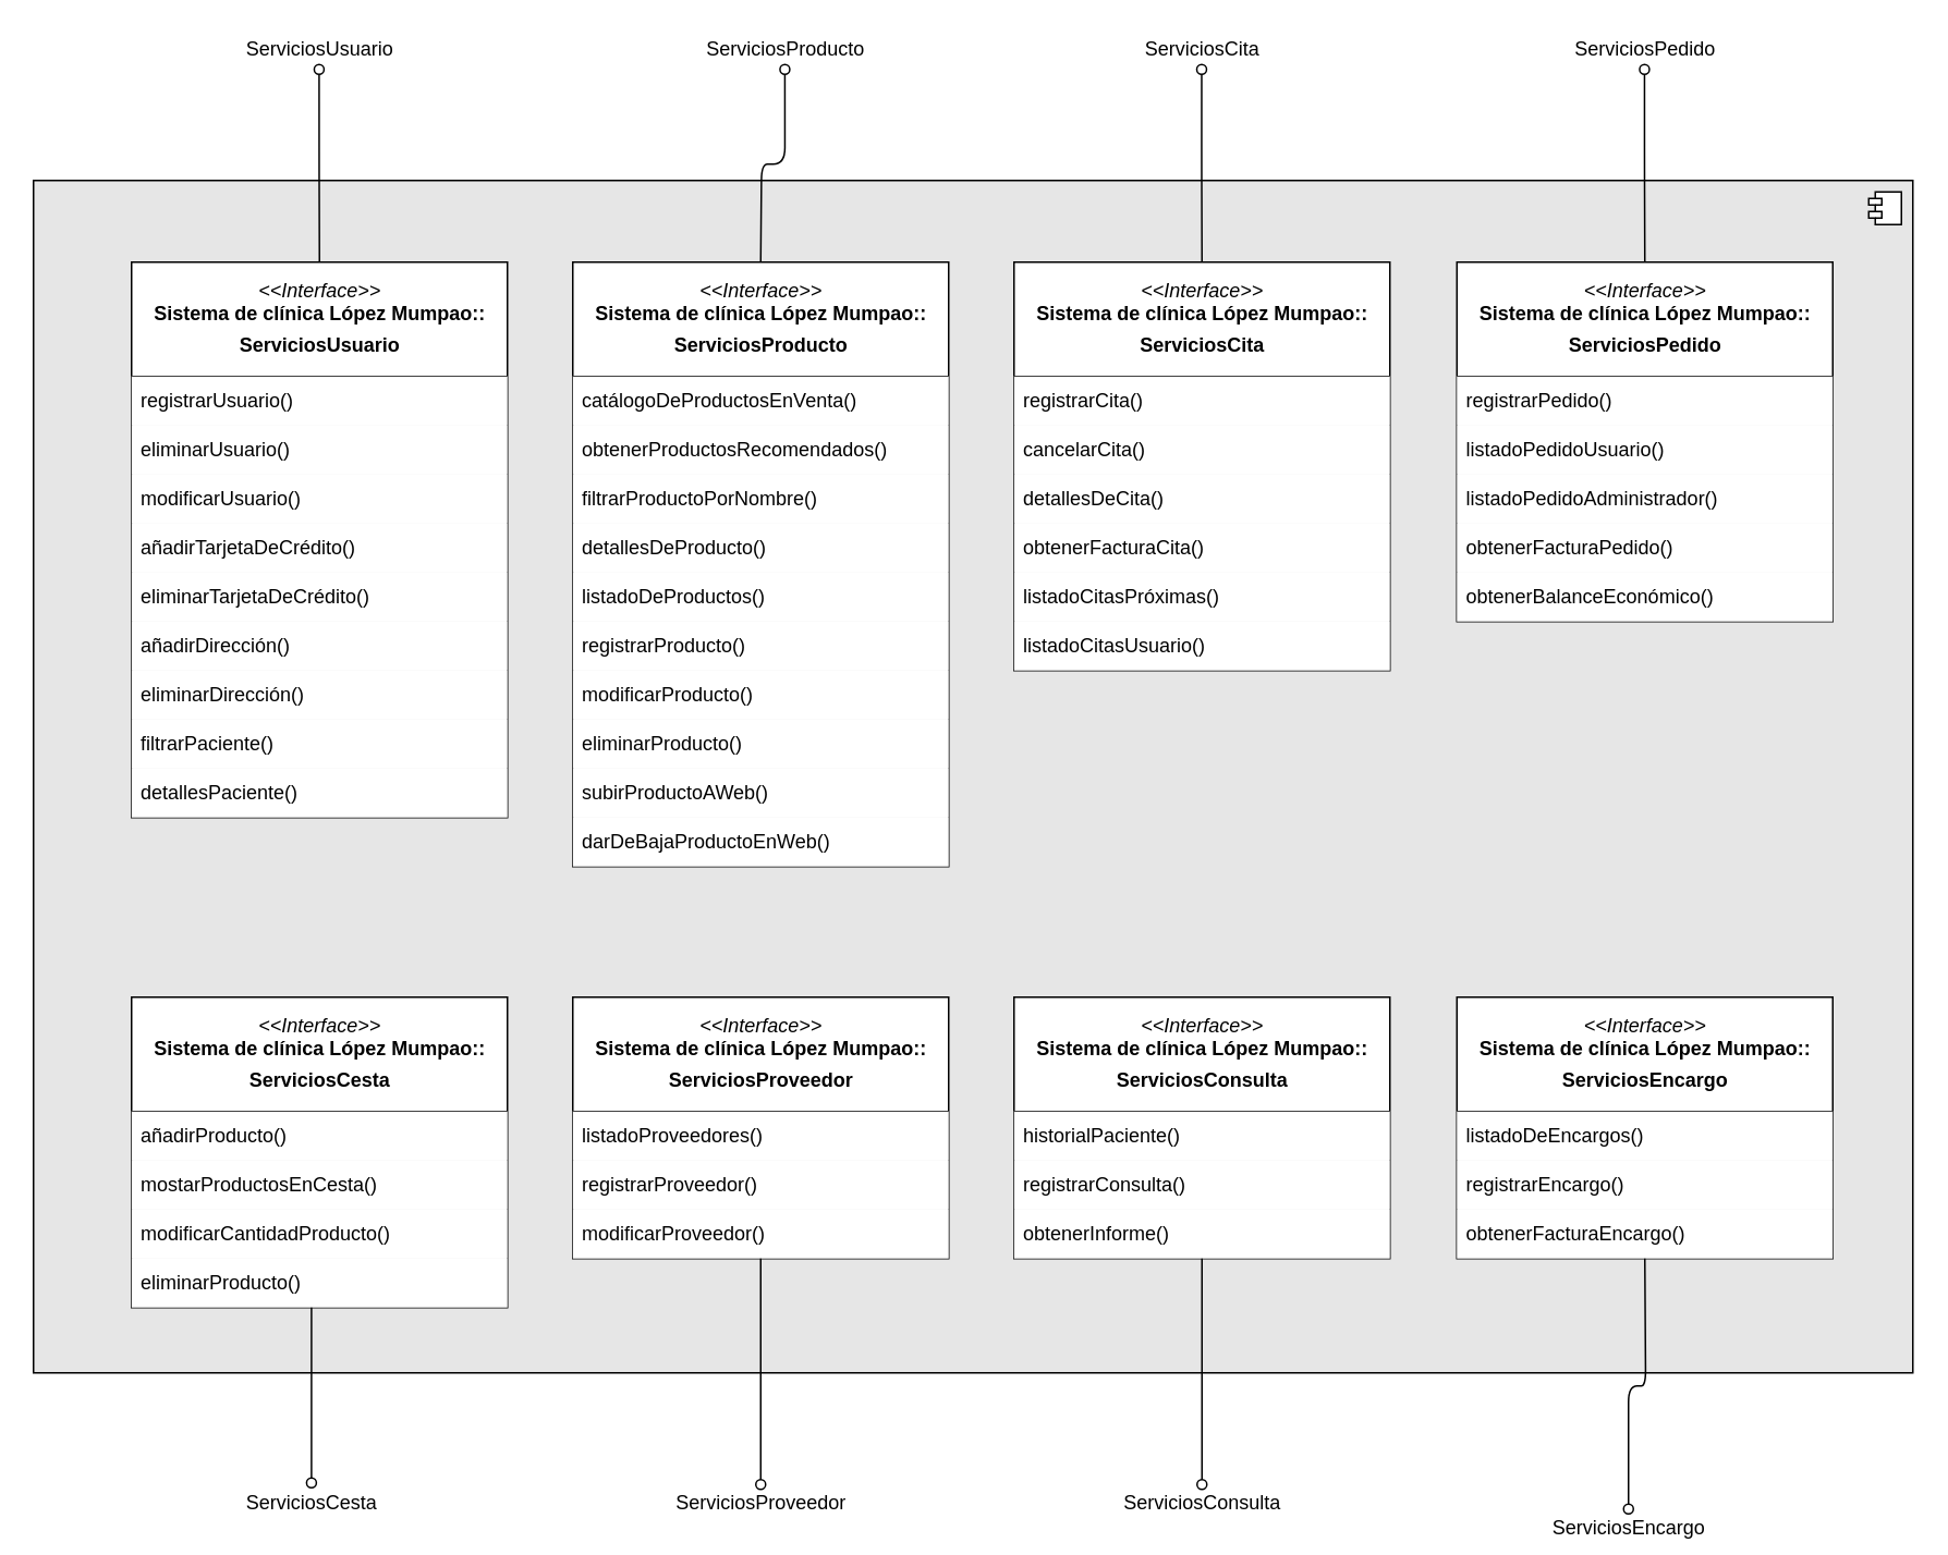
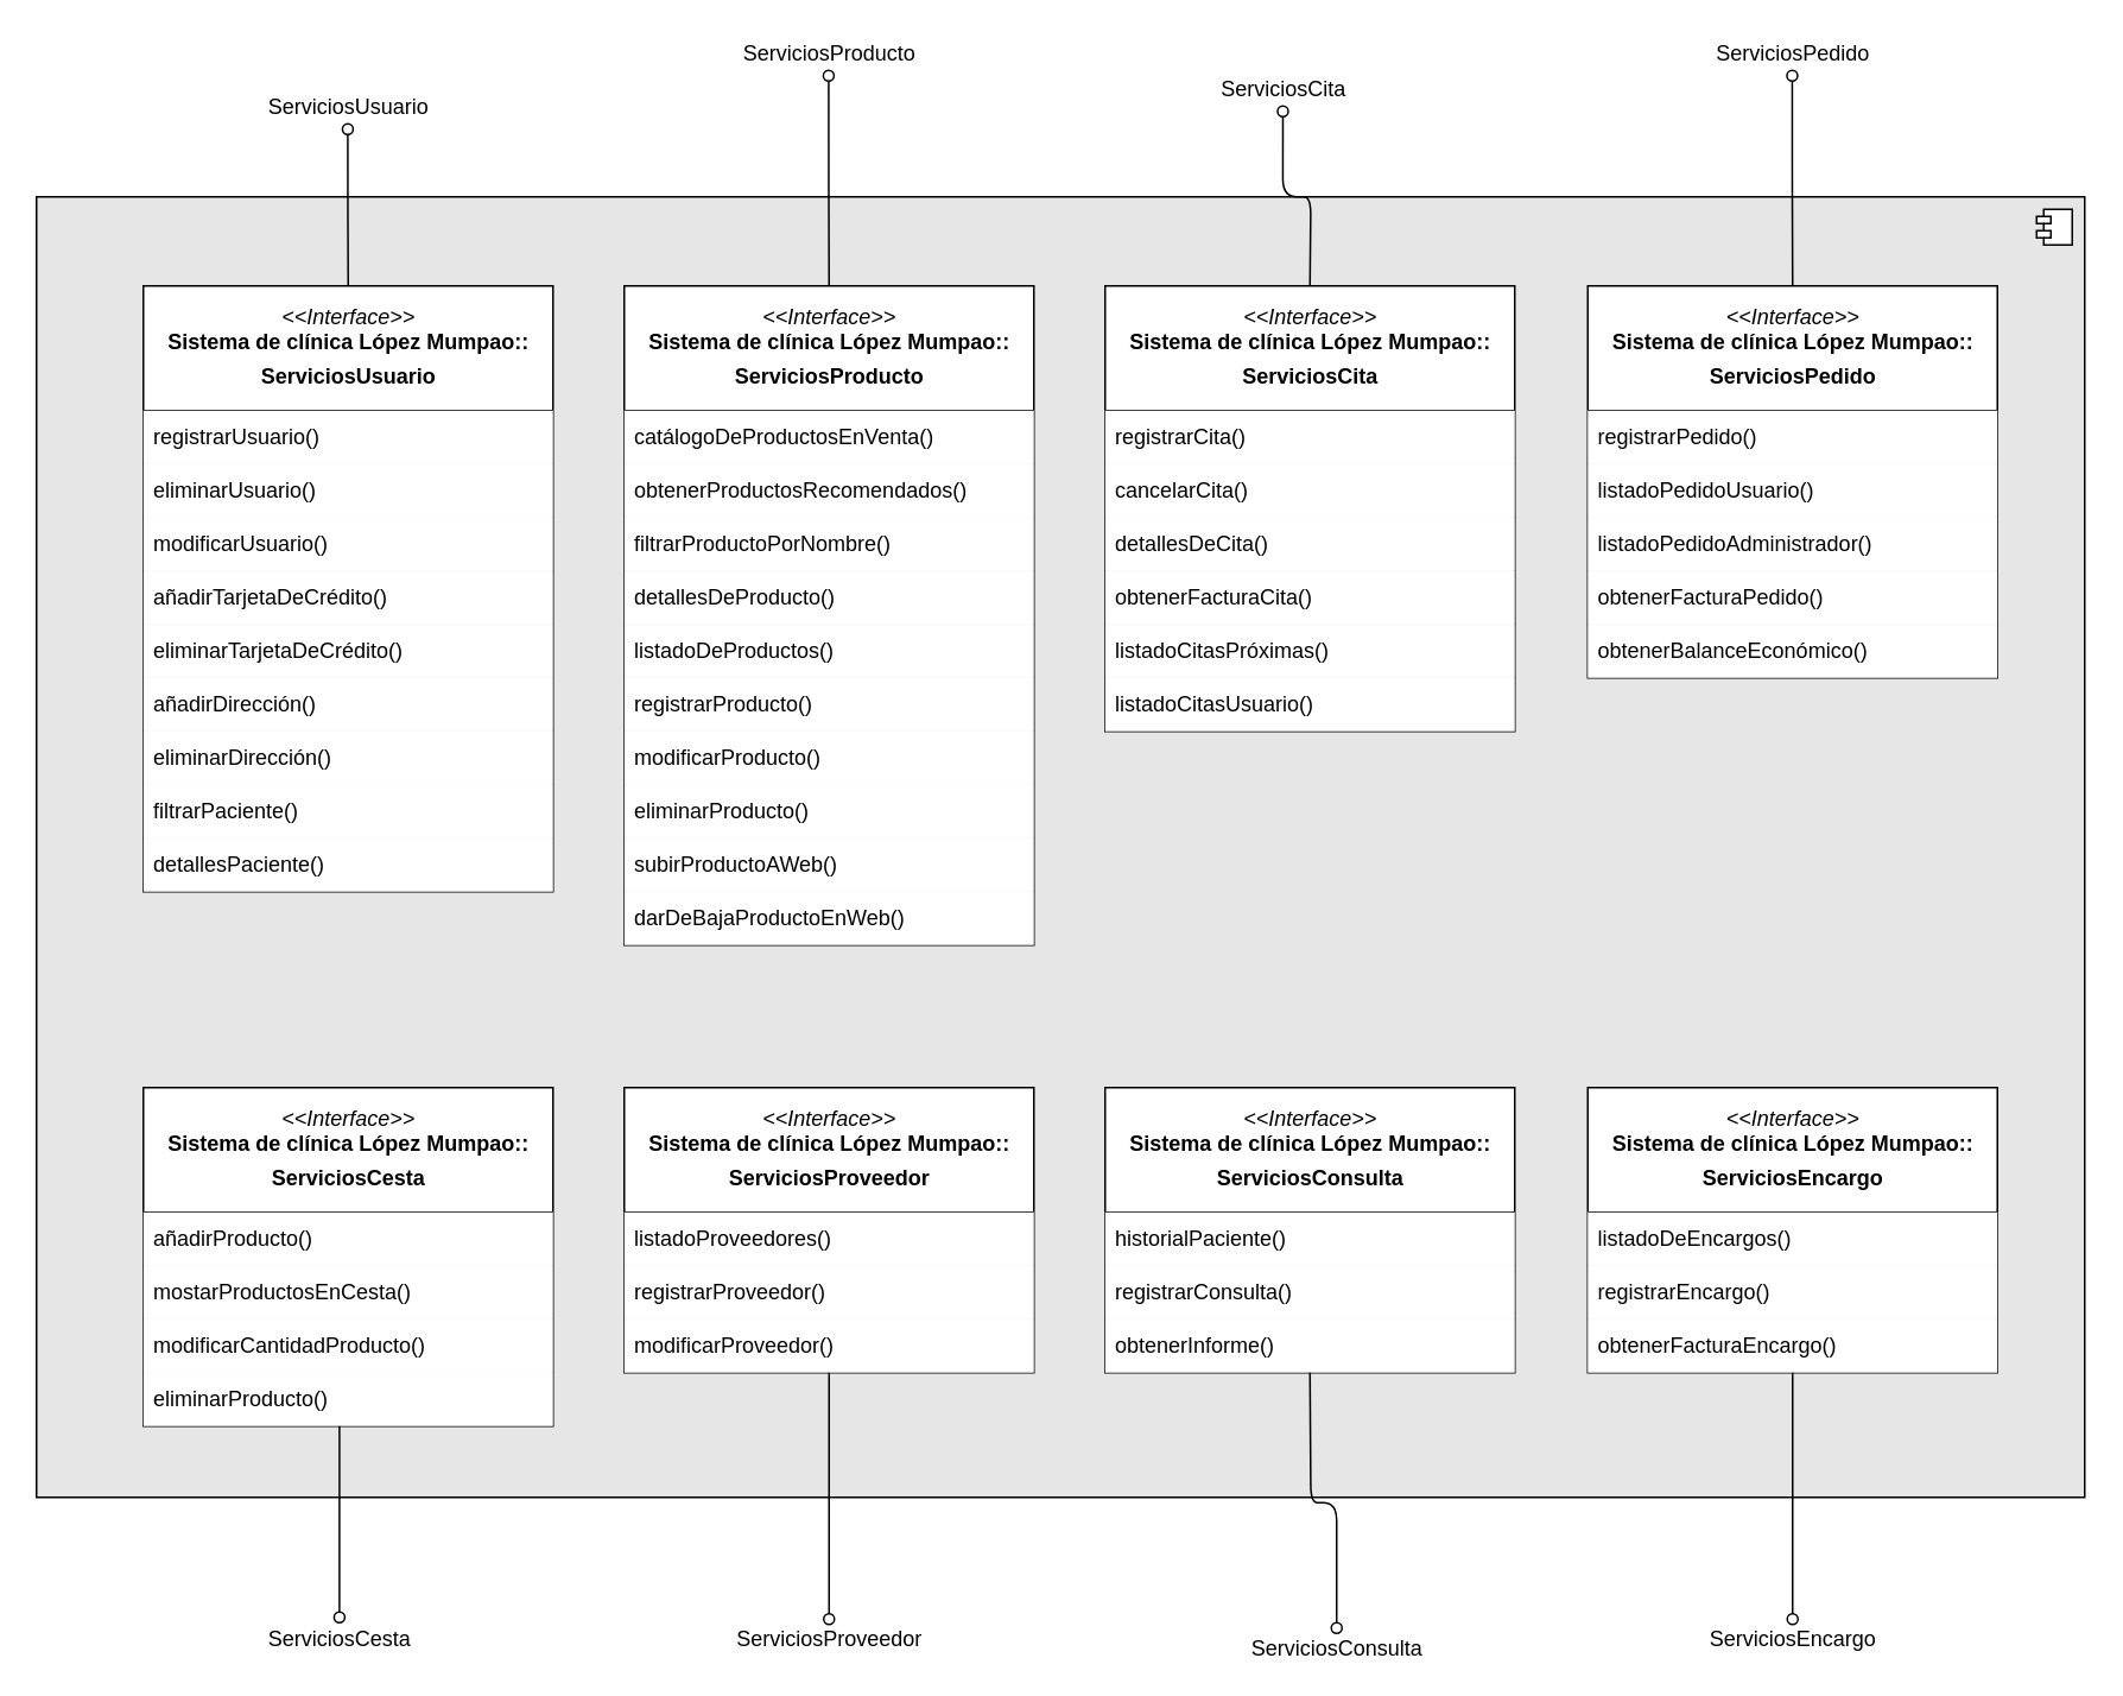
- <mxCell id="64" value="ServiciosUsuario" style="text;html=1;align=center;verticalAlign=middle;resizable=0;points=[];autosize=1;fontColor=#000000;" vertex="1" parent="1"><mxGeometry x="140" y="20" width="110" height="20" as="geometry" /></mxCell>
+ <mxCell id="64" value="ServiciosUsuario" style="text;html=1;align=center;verticalAlign=middle;resizable=0;points=[];autosize=1;fontColor=#000000;" vertex="1" parent="1"><mxGeometry x="140" y="50" width="110" height="20" as="geometry" /></mxCell>
- <mxCell id="66" value="ServiciosProducto" style="text;html=1;align=center;verticalAlign=middle;resizable=0;points=[];autosize=1;fontColor=#000000;" vertex="1" parent="1"><mxGeometry x="425" y="20" width="110" height="20" as="geometry" /></mxCell>
+ <mxCell id="66" value="ServiciosProducto" style="text;html=1;align=center;verticalAlign=middle;resizable=0;points=[];autosize=1;fontColor=#000000;" vertex="1" parent="1"><mxGeometry x="410" y="20" width="110" height="20" as="geometry" /></mxCell>
- <mxCell id="68" value="ServiciosCita" style="text;html=1;align=center;verticalAlign=middle;resizable=0;points=[];autosize=1;fontColor=#000000;" vertex="1" parent="1"><mxGeometry x="690" y="20" width="90" height="20" as="geometry" /></mxCell>
+ <mxCell id="68" value="ServiciosCita" style="text;html=1;align=center;verticalAlign=middle;resizable=0;points=[];autosize=1;fontColor=#000000;" vertex="1" parent="1"><mxGeometry x="675" y="40" width="90" height="20" as="geometry" /></mxCell>
- <mxCell id="60" value="ServiciosConsulta" style="text;html=1;align=center;verticalAlign=middle;resizable=0;points=[];autosize=1;fontColor=#000000;" vertex="1" parent="1"><mxGeometry x="680" y="910" width="110" height="20" as="geometry" /></mxCell>
+ <mxCell id="60" value="ServiciosConsulta" style="text;html=1;align=center;verticalAlign=middle;resizable=0;points=[];autosize=1;fontColor=#000000;" vertex="1" parent="1"><mxGeometry x="695" y="915" width="110" height="20" as="geometry" /></mxCell>
- <mxCell id="62" value="ServiciosEncargo" style="text;html=1;align=center;verticalAlign=middle;resizable=0;points=[];autosize=1;fontColor=#000000;" vertex="1" parent="1"><mxGeometry x="941" y="925" width="110" height="20" as="geometry" /></mxCell>
+ <mxCell id="62" value="ServiciosEncargo" style="text;html=1;align=center;verticalAlign=middle;resizable=0;points=[];autosize=1;fontColor=#000000;" vertex="1" parent="1"><mxGeometry x="951" y="910" width="110" height="20" as="geometry" /></mxCell>
